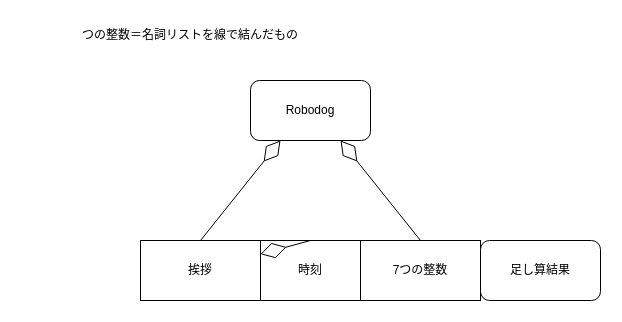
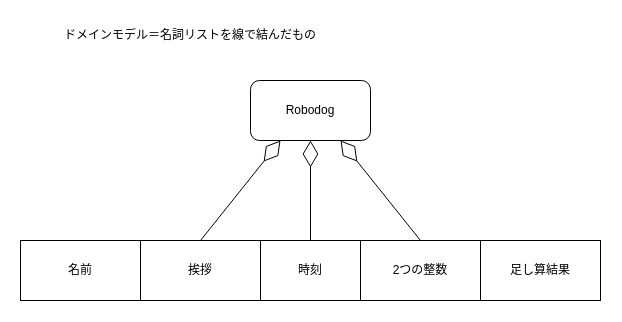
- <mxCell id="11" value="つの整数＝名詞リストを線で結んだもの" style="text;html=1;align=center;verticalAlign=middle;whiteSpace=wrap;rounded=0;" vertex="1" parent="1"><mxGeometry x="30" width="320" height="30" as="geometry" y="20" /></mxCell>
+ <mxCell id="11" value="ドメインモデル＝名詞リストを線で結んだもの" style="text;html=1;align=center;verticalAlign=middle;whiteSpace=wrap;rounded=0;" vertex="1" parent="1"><mxGeometry x="30" width="320" height="30" as="geometry" y="20" /></mxCell>
- <mxCell id="5" value="" style="endArrow=diamondThin;endFill=0;endSize=24;html=1;rounded=0;exitX=0.5;exitY=0;exitDx=0;exitDy=0;" edge="1" source="4" parent="1" target="6"><mxGeometry width="160" relative="1" as="geometry"><mxPoint x="320" y="260" as="sourcePoint" /><mxPoint x="230" y="180" as="targetPoint" /></mxGeometry></mxCell>
+ <mxCell id="5" value="" style="endArrow=diamondThin;endFill=0;endSize=24;html=1;rounded=0;exitX=0.5;exitY=0;exitDx=0;exitDy=0;entryX=0.5;entryY=1;entryDx=0;entryDy=0;" edge="1" source="4" parent="1" target="2"><mxGeometry width="160" relative="1" as="geometry"><mxPoint x="320" y="260" as="sourcePoint" /><mxPoint x="230" y="180" as="targetPoint" /></mxGeometry></mxCell>
+ <mxCell id="3" value="名前" style="rounded=0;whiteSpace=wrap;html=1;" vertex="1" parent="1"><mxGeometry x="20" y="240" width="120" height="60" as="geometry" /></mxCell>
- <mxCell id="8" value="7つの整数" style="rounded=0;whiteSpace=wrap;html=1;" vertex="1" parent="1"><mxGeometry x="360" y="240" width="120" height="60" as="geometry" /></mxCell>
+ <mxCell id="8" value="2つの整数" style="rounded=0;whiteSpace=wrap;html=1;" vertex="1" parent="1"><mxGeometry x="360" y="240" width="120" height="60" as="geometry" /></mxCell>
- <mxCell id="10" value="足し算結果" style="whiteSpace=wrap;html=1;rounded=1;" vertex="1" parent="1"><mxGeometry x="480" y="240" width="120" height="60" as="geometry" /></mxCell>
+ <mxCell id="10" value="足し算結果" style="rounded=0;whiteSpace=wrap;html=1;" vertex="1" parent="1"><mxGeometry x="480" y="240" width="120" height="60" as="geometry" /></mxCell>
